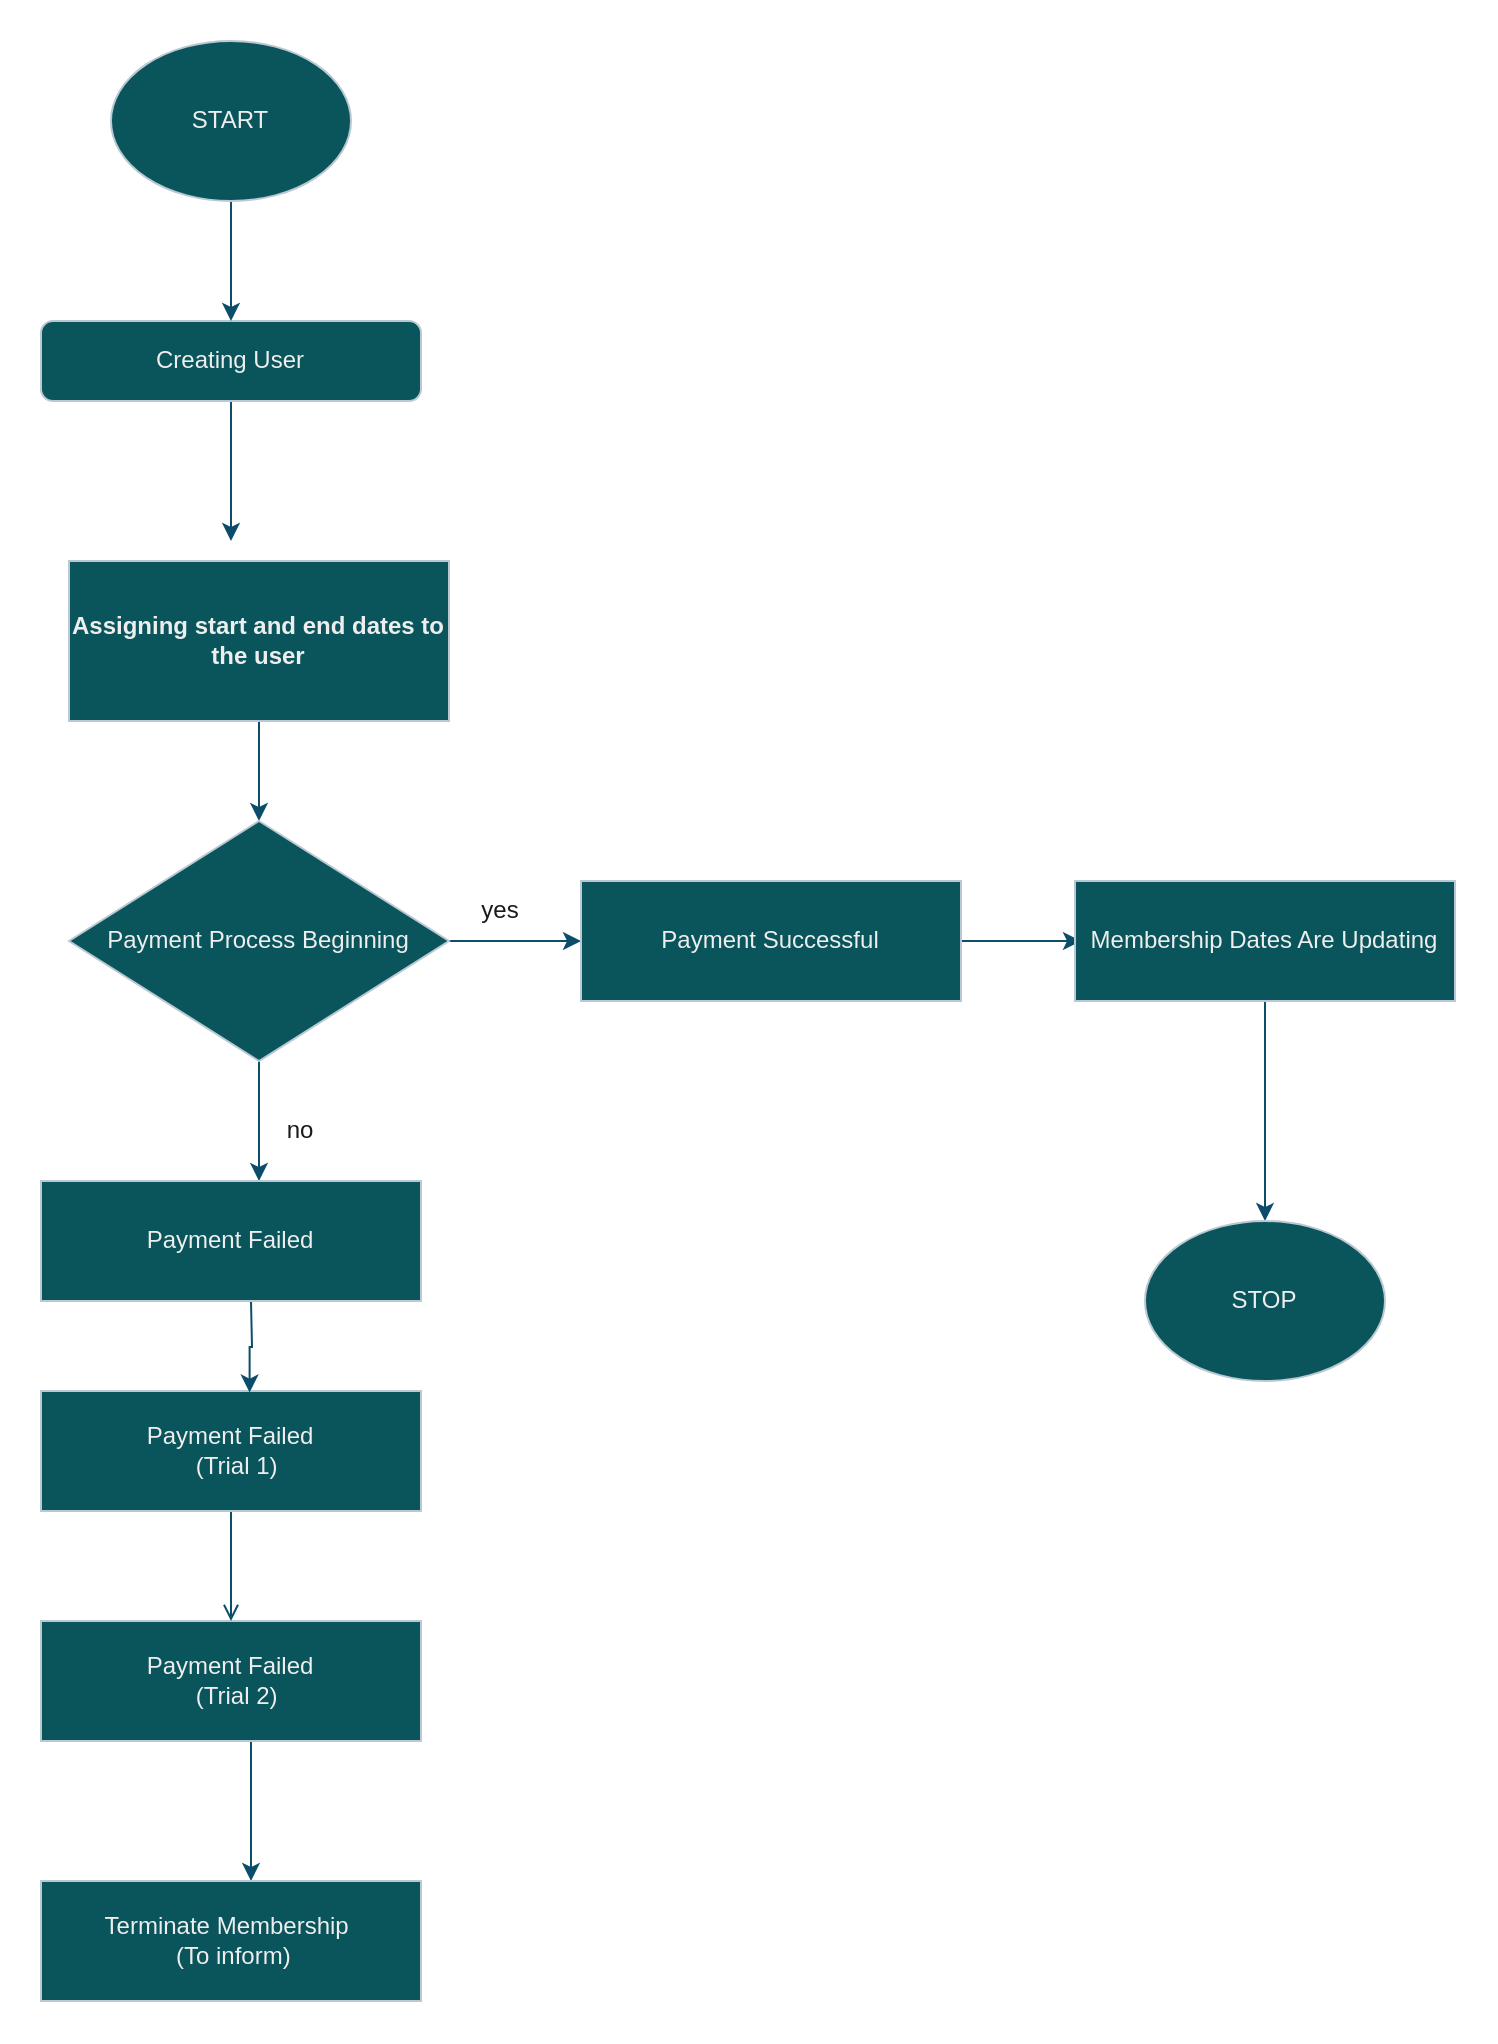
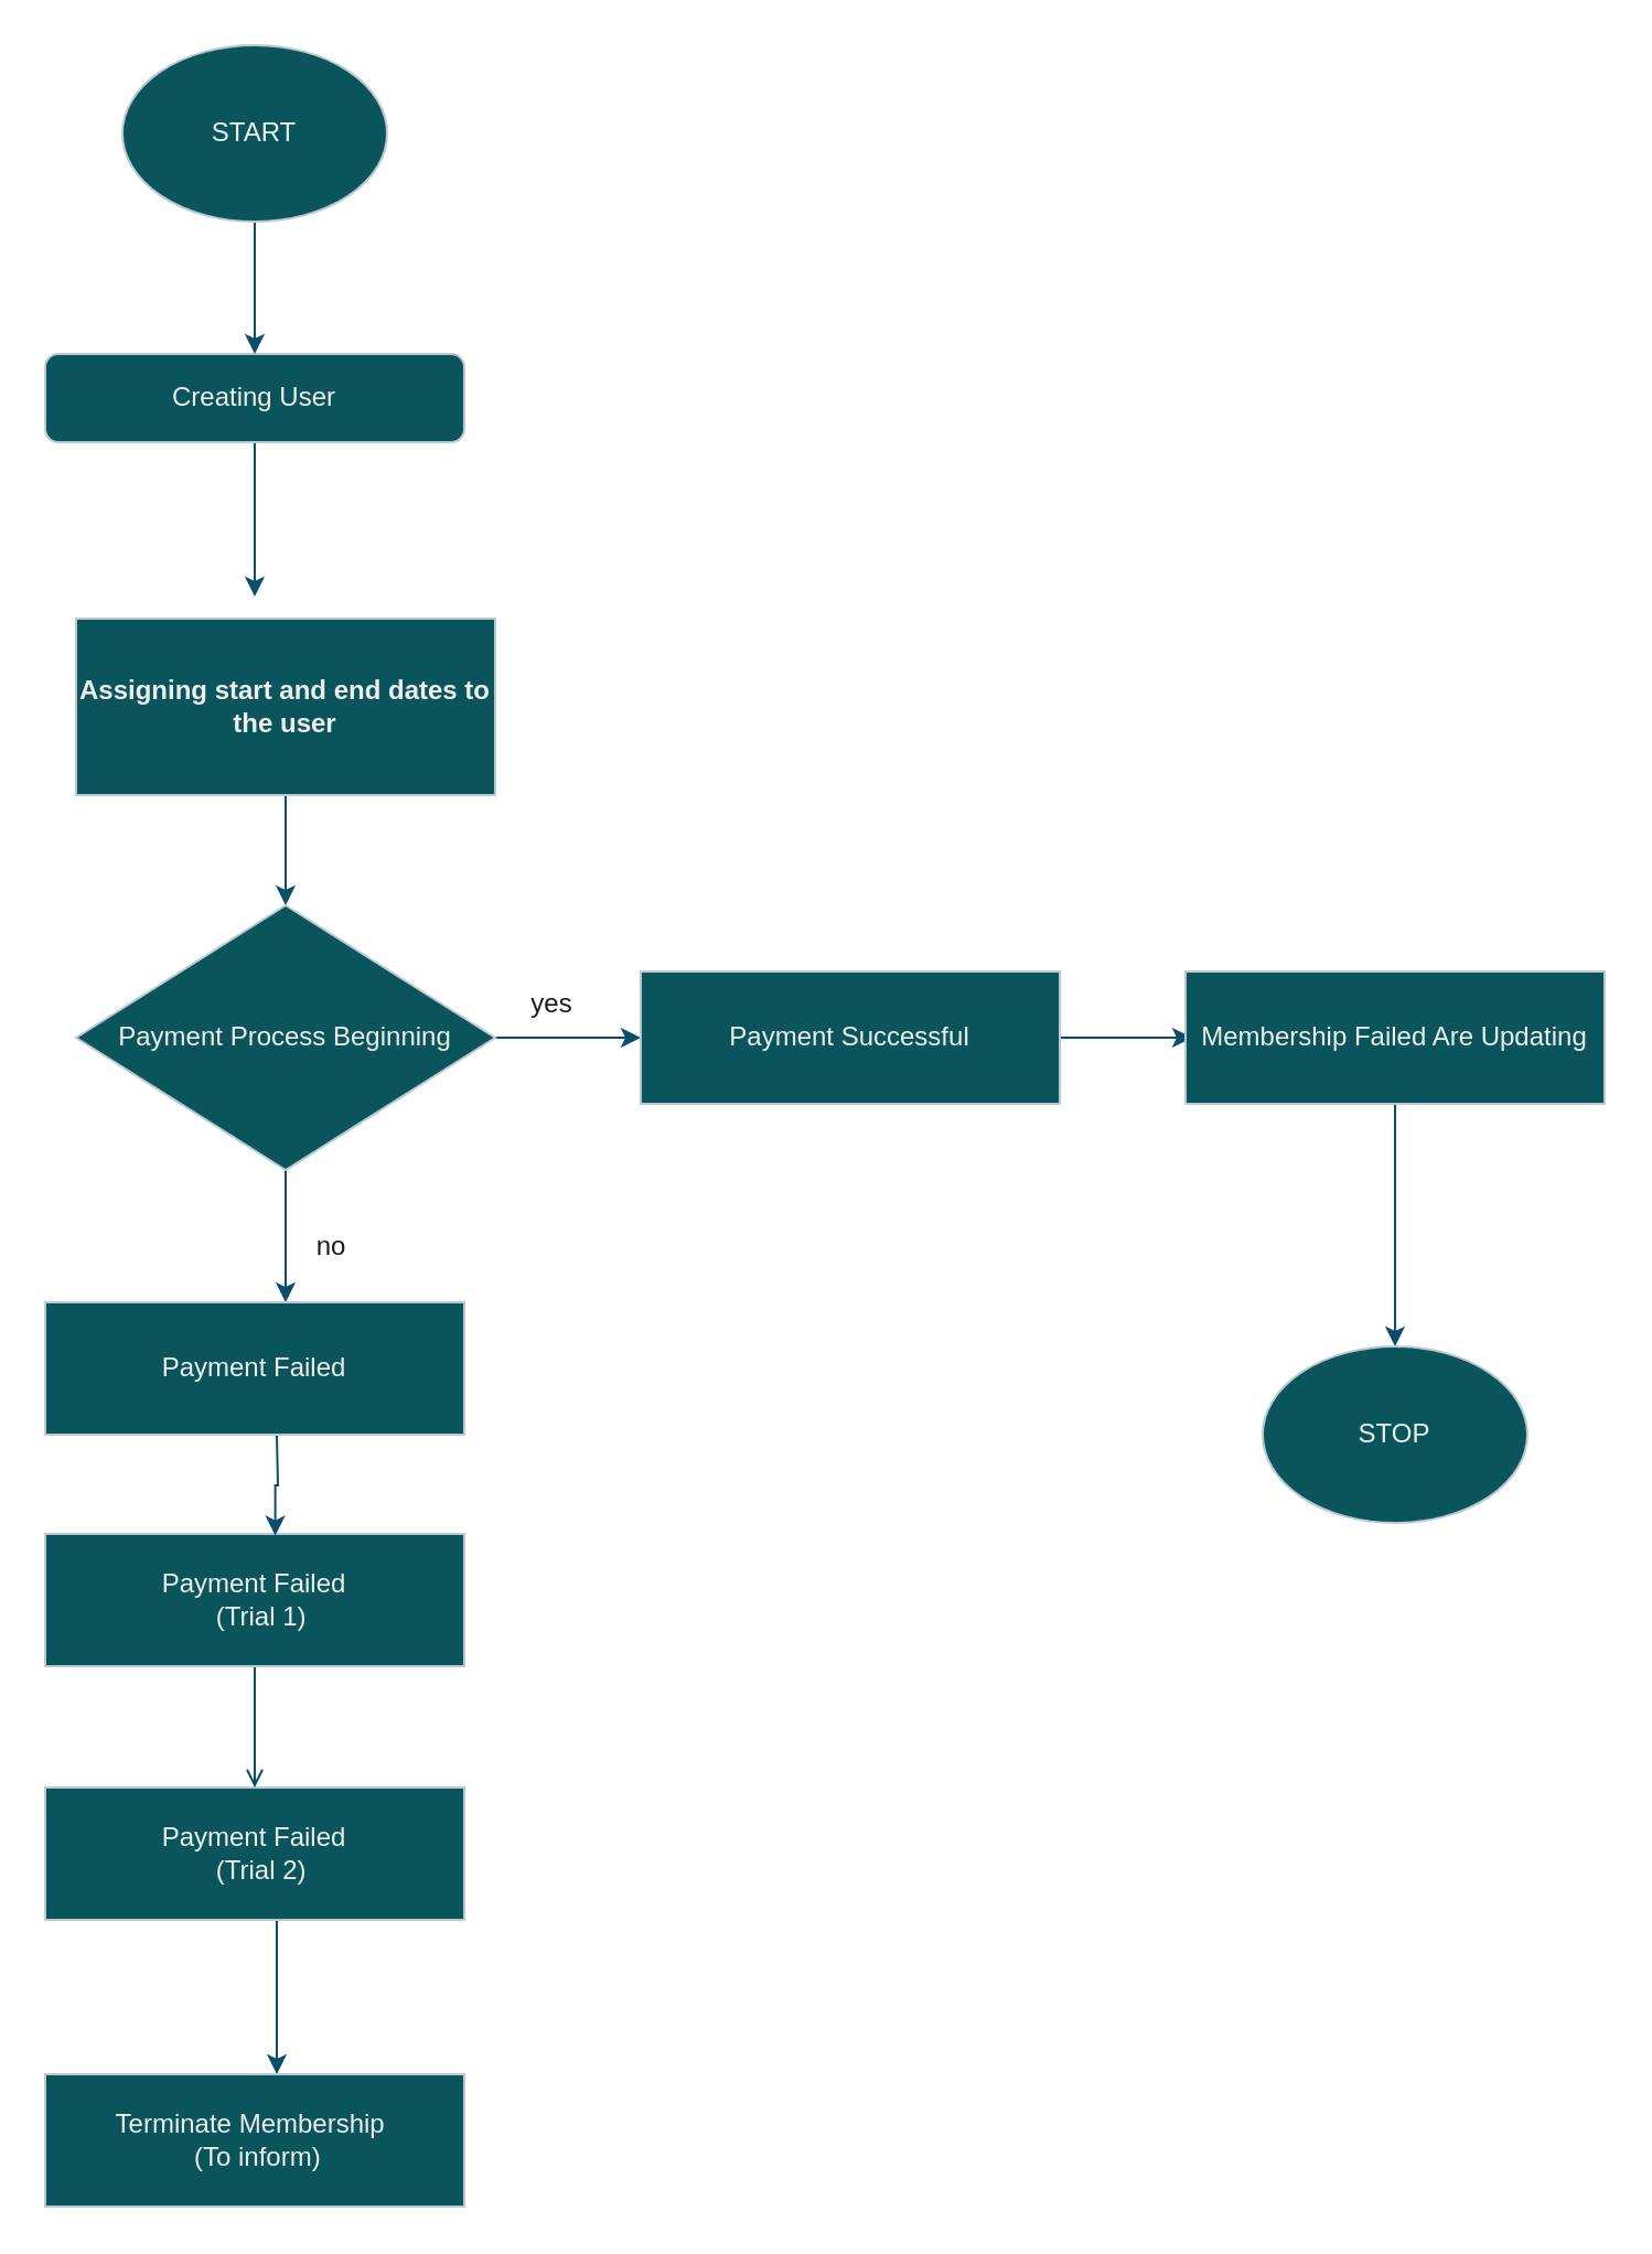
- <mxCell id="22" value="&lt;div style=&quot;border-color: var(--border-color);&quot;&gt;Membership Dates Are Updating&lt;br&gt;&lt;/div&gt;" style="rounded=0;whiteSpace=wrap;html=1;strokeColor=#BAC8D3;fontColor=#EEEEEE;fillColor=#09555B;" vertex="1" parent="1"><mxGeometry x="537" y="440" width="190" height="60" as="geometry" /></mxCell>
+ <mxCell id="22" value="&lt;div style=&quot;border-color: var(--border-color);&quot;&gt;Membership Failed Are Updating&lt;br&gt;&lt;/div&gt;" style="rounded=0;whiteSpace=wrap;html=1;strokeColor=#BAC8D3;fontColor=#EEEEEE;fillColor=#09555B;" vertex="1" parent="1"><mxGeometry x="537" y="440" width="190" height="60" as="geometry" /></mxCell>
